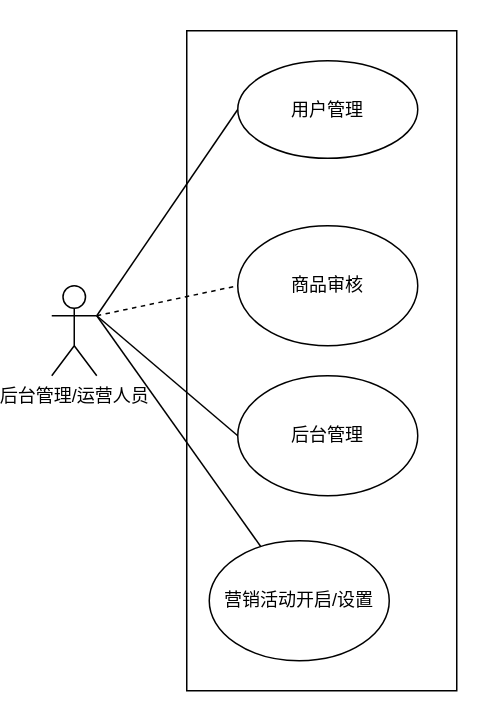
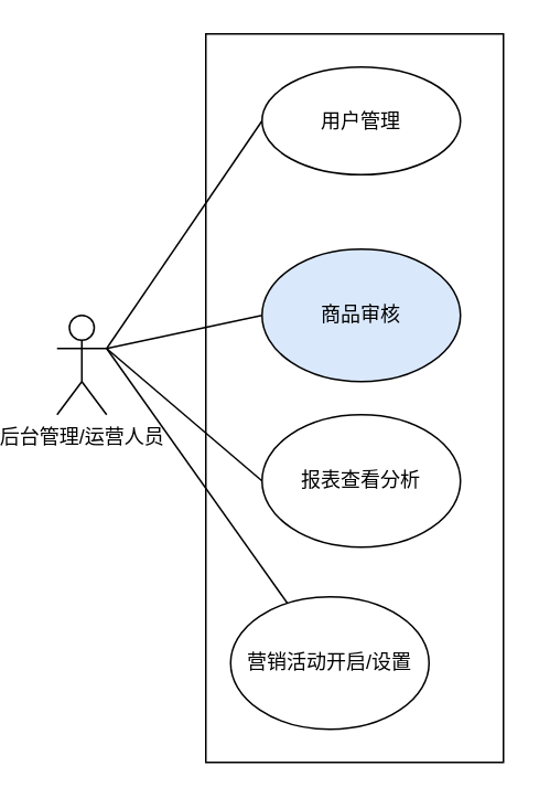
- <mxCell id="5" value="商品审核" style="ellipse;whiteSpace=wrap;html=1;" vertex="1" parent="1"><mxGeometry x="144" y="150" width="120" height="80" as="geometry" /></mxCell>
+ <mxCell id="5" value="商品审核" style="ellipse;whiteSpace=wrap;html=1;fillColor=#dae8fc;" vertex="1" parent="1"><mxGeometry x="144" y="150" width="120" height="80" as="geometry" /></mxCell>
- <mxCell id="9" value="" style="endArrow=none;html=1;rounded=0;entryX=0;entryY=0.5;entryDx=0;entryDy=0;exitX=1;exitY=0.333;exitDx=0;exitDy=0;exitPerimeter=0;dashed=1;" edge="1" parent="1" source="2" target="5"><mxGeometry width="50" height="50" relative="1" as="geometry"><mxPoint x="-220" y="400" as="sourcePoint" /><mxPoint x="-170" y="350" as="targetPoint" /></mxGeometry></mxCell>
+ <mxCell id="9" value="" style="endArrow=none;html=1;rounded=0;entryX=0;entryY=0.5;entryDx=0;entryDy=0;exitX=1;exitY=0.333;exitDx=0;exitDy=0;exitPerimeter=0;" edge="1" parent="1" source="2" target="5"><mxGeometry width="50" height="50" relative="1" as="geometry"><mxPoint x="-220" y="400" as="sourcePoint" /><mxPoint x="-170" y="350" as="targetPoint" /></mxGeometry></mxCell>
- <mxCell id="6" value="后台管理" style="ellipse;whiteSpace=wrap;html=1;" vertex="1" parent="1"><mxGeometry x="144" y="250" width="120" height="80" as="geometry" /></mxCell>
+ <mxCell id="6" value="报表查看分析" style="ellipse;whiteSpace=wrap;html=1;" vertex="1" parent="1"><mxGeometry x="144" y="250" width="120" height="80" as="geometry" /></mxCell>
